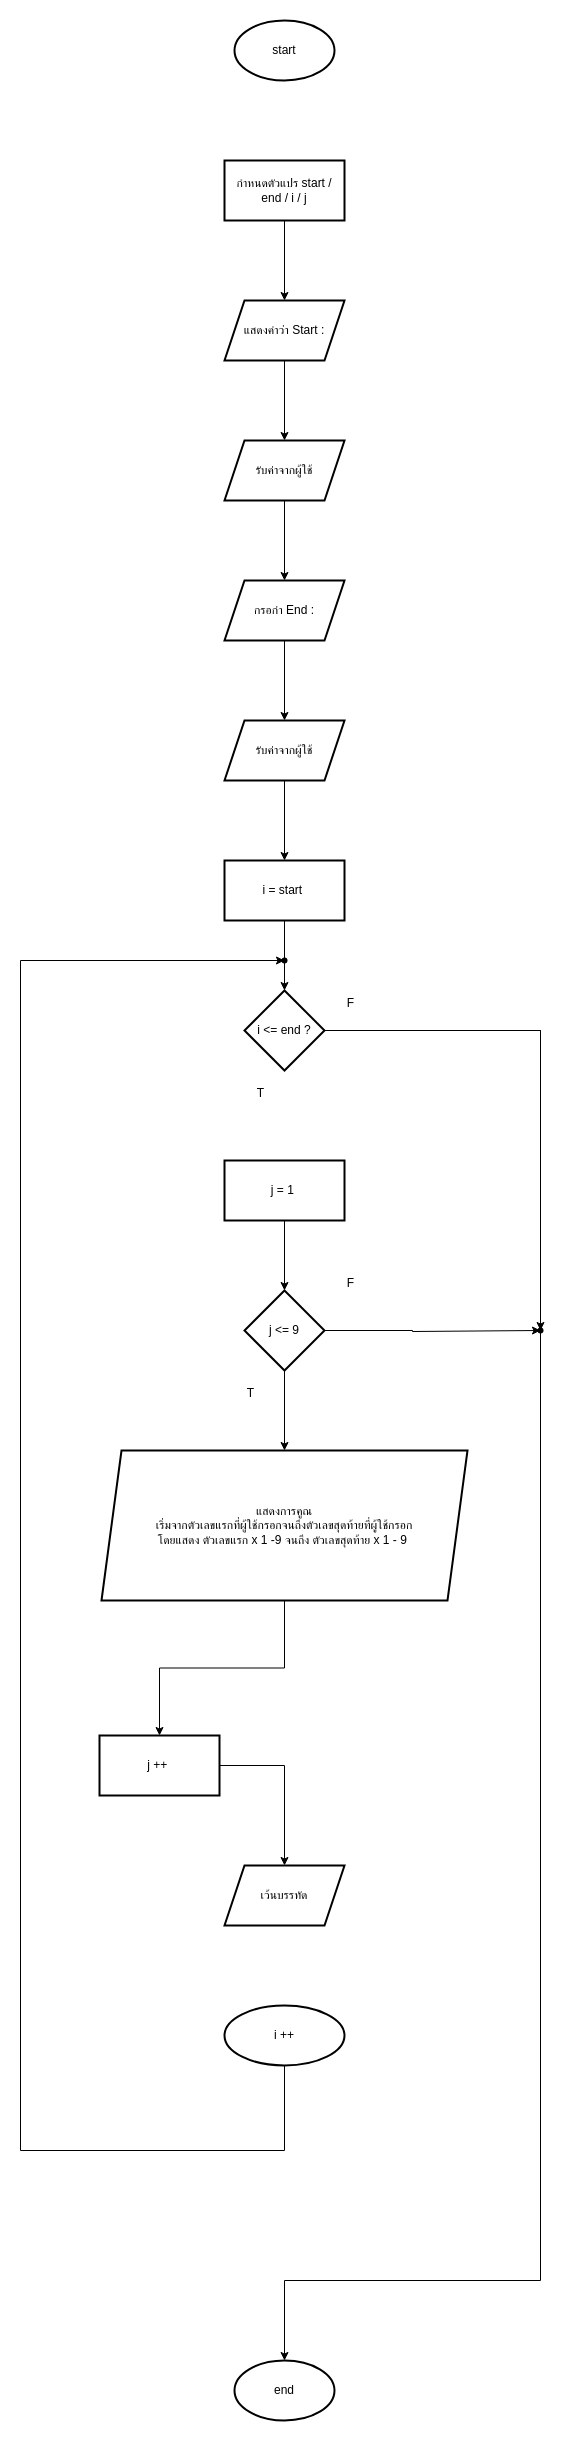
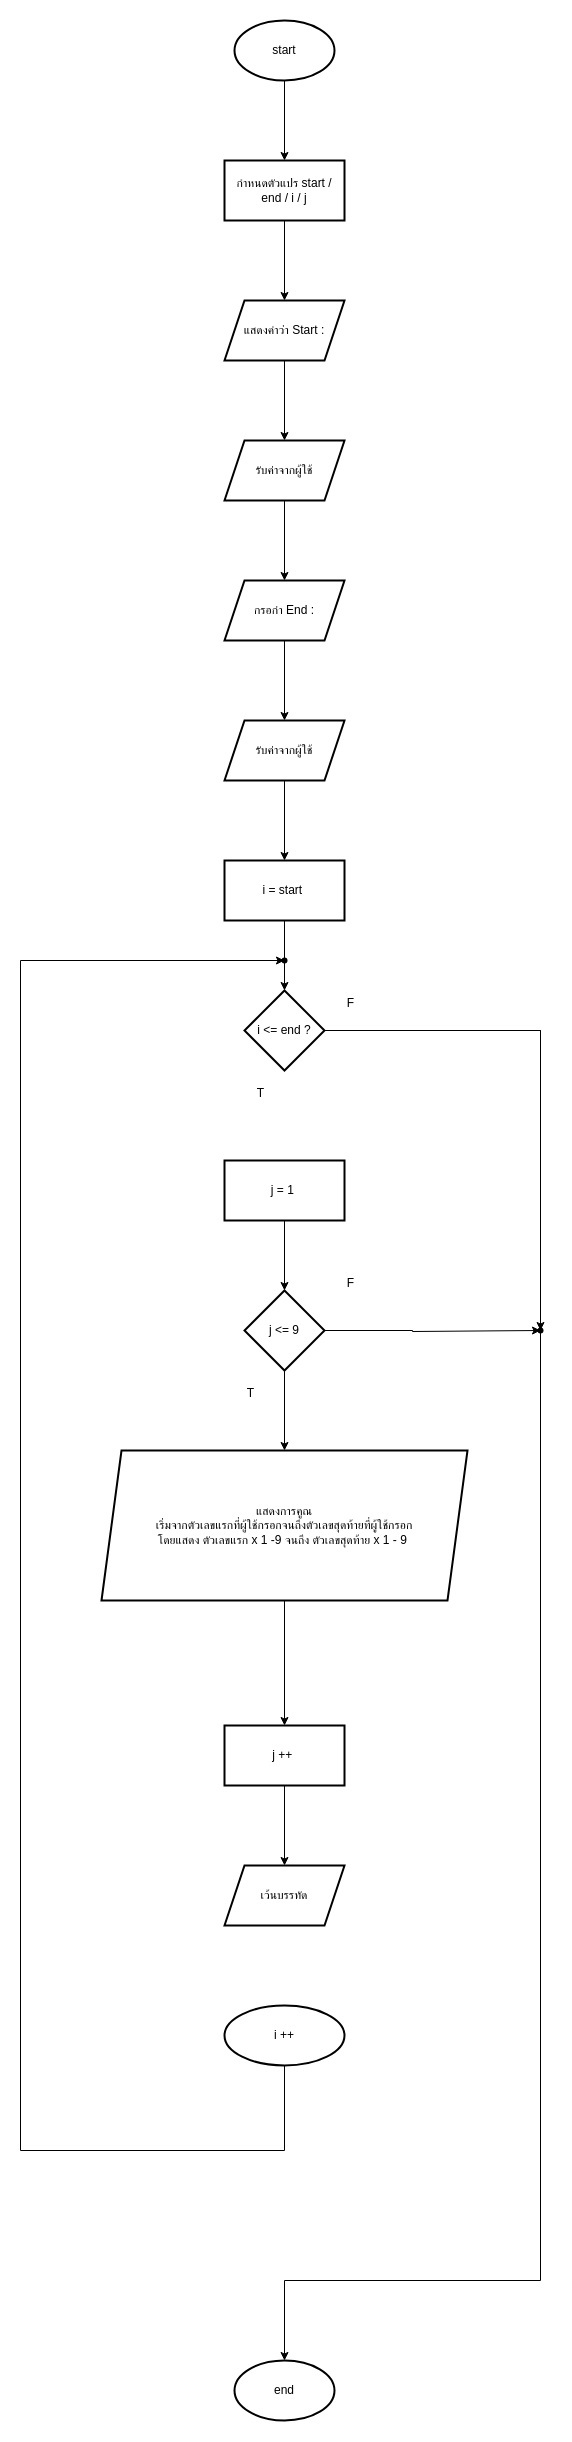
+ <mxCell id="2" value="" style="edgeStyle=orthogonalEdgeStyle;rounded=0;orthogonalLoop=1;jettySize=auto;html=1;" edge="1" parent="1" source="3" target="5"><mxGeometry relative="1" as="geometry" /></mxCell>
- <mxCell id="27" value="j ++&amp;nbsp;" style="whiteSpace=wrap;html=1;strokeWidth=2;" vertex="1" parent="1"><mxGeometry x="99" y="1735" width="120" height="60" as="geometry" /></mxCell>
+ <mxCell id="27" value="j ++&amp;nbsp;" style="whiteSpace=wrap;html=1;strokeWidth=2;" vertex="1" parent="1"><mxGeometry x="224" y="1725" width="120" height="60" as="geometry" /></mxCell>
